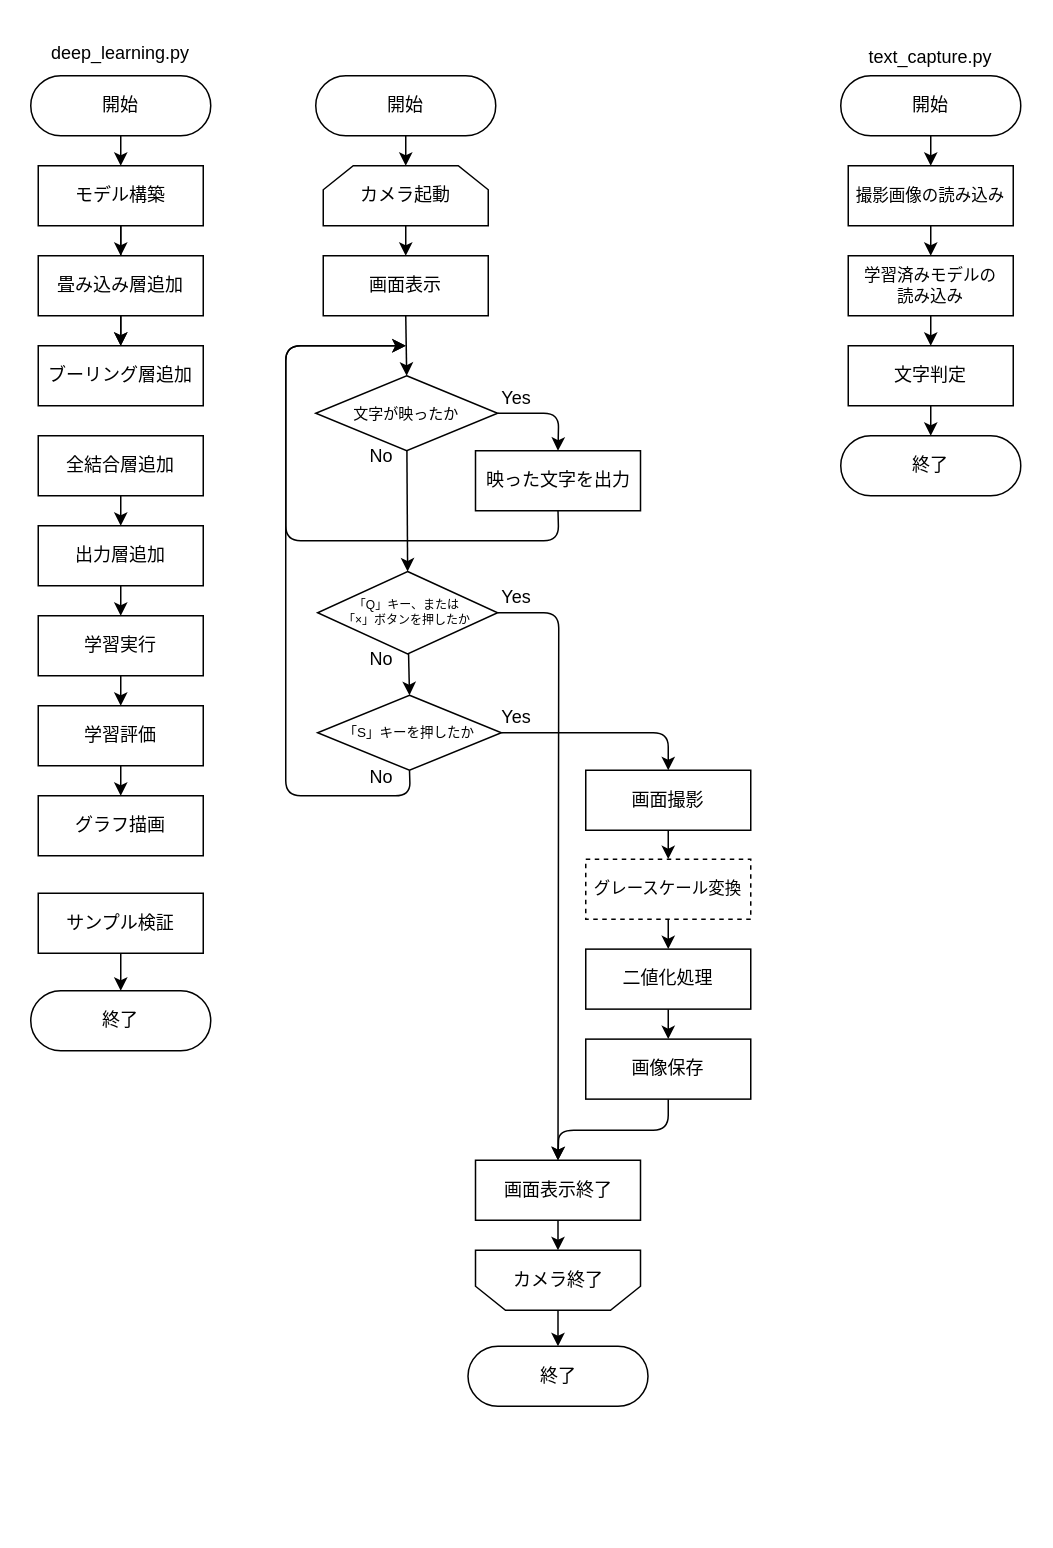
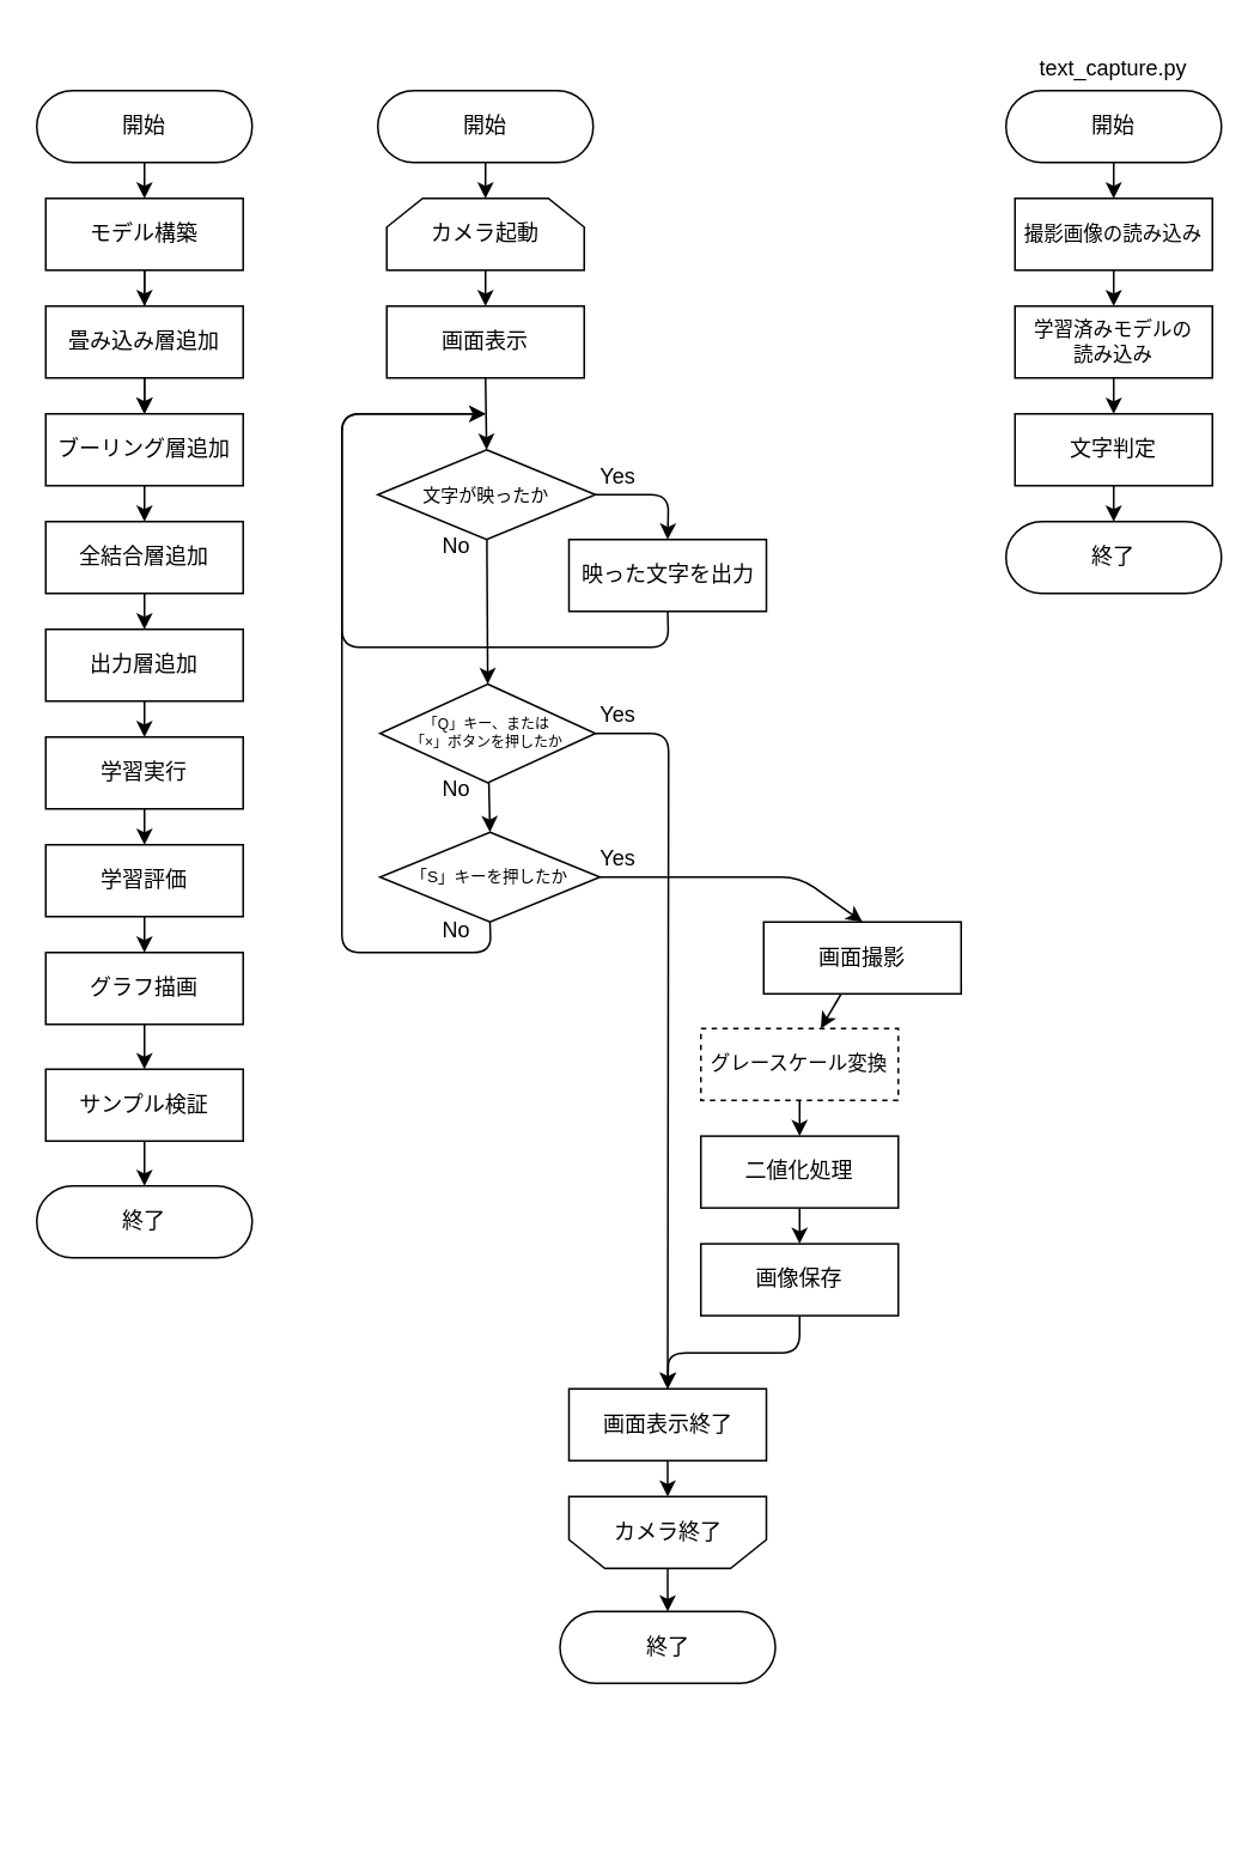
- <mxCell id="4" value="deep_learning.py" style="text;html=1;strokeColor=none;fillColor=none;align=center;verticalAlign=middle;whiteSpace=wrap;rounded=0;" parent="1" vertex="1"><mxGeometry x="20" y="20" width="120" height="30" as="geometry" /></mxCell>
+ <mxCell id="11" style="edgeStyle=none;html=1;" parent="1" source="12" target="14" edge="1"><mxGeometry relative="1" as="geometry" /></mxCell>
- <mxCell id="50" value="画面撮影" style="rounded=0;whiteSpace=wrap;html=1;" parent="1" vertex="1"><mxGeometry x="390" y="513" width="110" height="40" as="geometry" /></mxCell>
+ <mxCell id="50" value="画面撮影" style="rounded=0;whiteSpace=wrap;html=1;" parent="1" vertex="1"><mxGeometry x="425" y="513" width="110" height="40" as="geometry" /></mxCell>
+ <mxCell id="21" style="edgeStyle=none;html=1;" edge="1" parent="1" source="22" target="71"><mxGeometry relative="1" as="geometry" /></mxCell>
